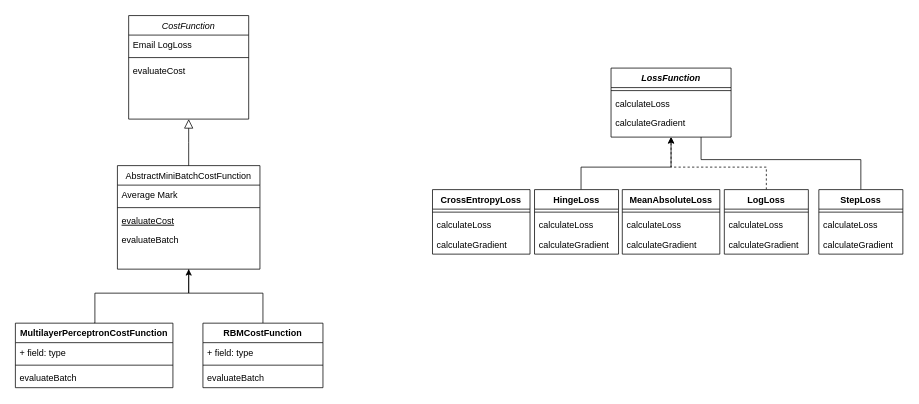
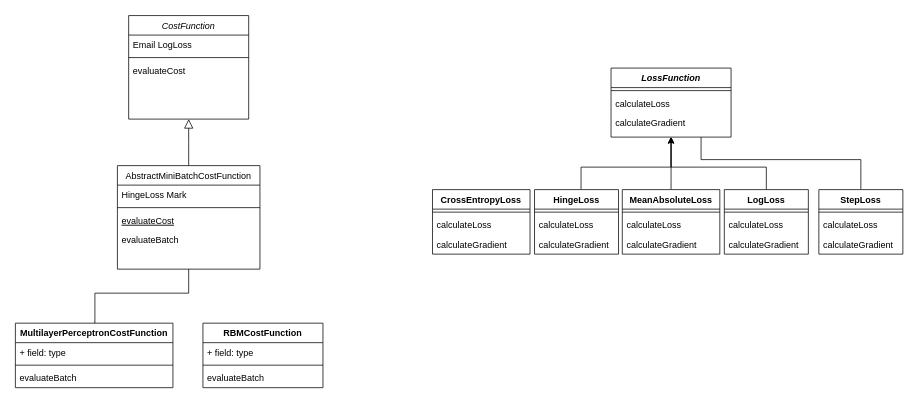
- <mxCell id="40" style="edgeStyle=orthogonalEdgeStyle;rounded=0;orthogonalLoop=1;jettySize=auto;html=1;entryX=0.5;entryY=1;entryDx=0;entryDy=0;dashed=1;" parent="1" source="41" target="22" edge="1"><mxGeometry relative="1" as="geometry"><Array as="points"><mxPoint x="1021" y="222" /><mxPoint x="894" y="222" /></Array></mxGeometry></mxCell>
+ <mxCell id="40" style="edgeStyle=orthogonalEdgeStyle;rounded=0;orthogonalLoop=1;jettySize=auto;html=1;entryX=0.5;entryY=1;entryDx=0;entryDy=0;" parent="1" source="41" target="22" edge="1"><mxGeometry relative="1" as="geometry"><Array as="points"><mxPoint x="1021" y="222" /><mxPoint x="894" y="222" /></Array></mxGeometry></mxCell>
+ <mxCell id="35" style="edgeStyle=orthogonalEdgeStyle;rounded=0;orthogonalLoop=1;jettySize=auto;html=1;entryX=0.5;entryY=1;entryDx=0;entryDy=0;" parent="1" source="36" target="22" edge="1"><mxGeometry relative="1" as="geometry" /></mxCell>
- <mxCell id="7" value="Average Mark" style="text;align=left;verticalAlign=top;spacingLeft=4;spacingRight=4;overflow=hidden;rotatable=0;points=[[0,0.5],[1,0.5]];portConstraint=eastwest;rounded=0;shadow=0;html=0;" parent="6" vertex="1"><mxGeometry y="26" width="190" height="26" as="geometry" /></mxCell>
+ <mxCell id="7" value="HingeLoss Mark" style="text;align=left;verticalAlign=top;spacingLeft=4;spacingRight=4;overflow=hidden;rotatable=0;points=[[0,0.5],[1,0.5]];portConstraint=eastwest;rounded=0;shadow=0;html=0;" parent="6" vertex="1"><mxGeometry y="26" width="190" height="26" as="geometry" /></mxCell>
- <mxCell id="17" style="edgeStyle=orthogonalEdgeStyle;rounded=0;orthogonalLoop=1;jettySize=auto;html=1;entryX=0.5;entryY=1;entryDx=0;entryDy=0;exitX=0.5;exitY=0;exitDx=0;exitDy=0;" parent="1" source="18" target="6" edge="1"><mxGeometry relative="1" as="geometry"><Array as="points"><mxPoint x="350" y="390" /><mxPoint x="251" y="390" /></Array></mxGeometry></mxCell>
